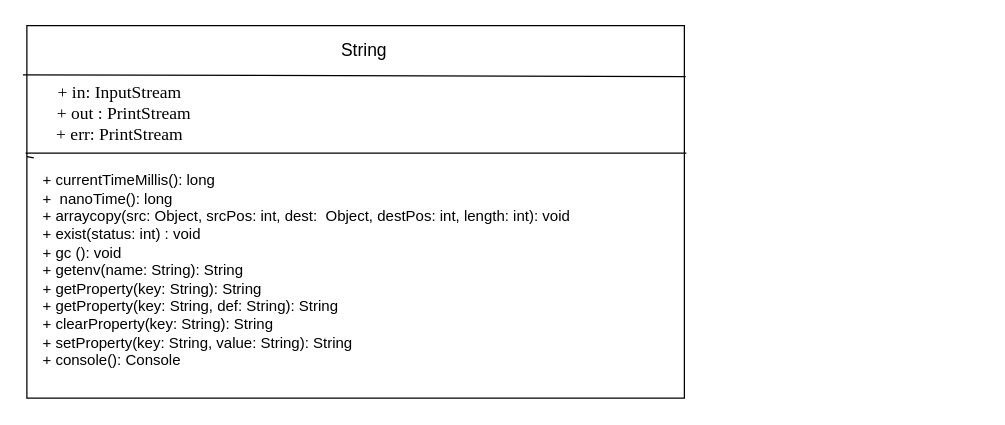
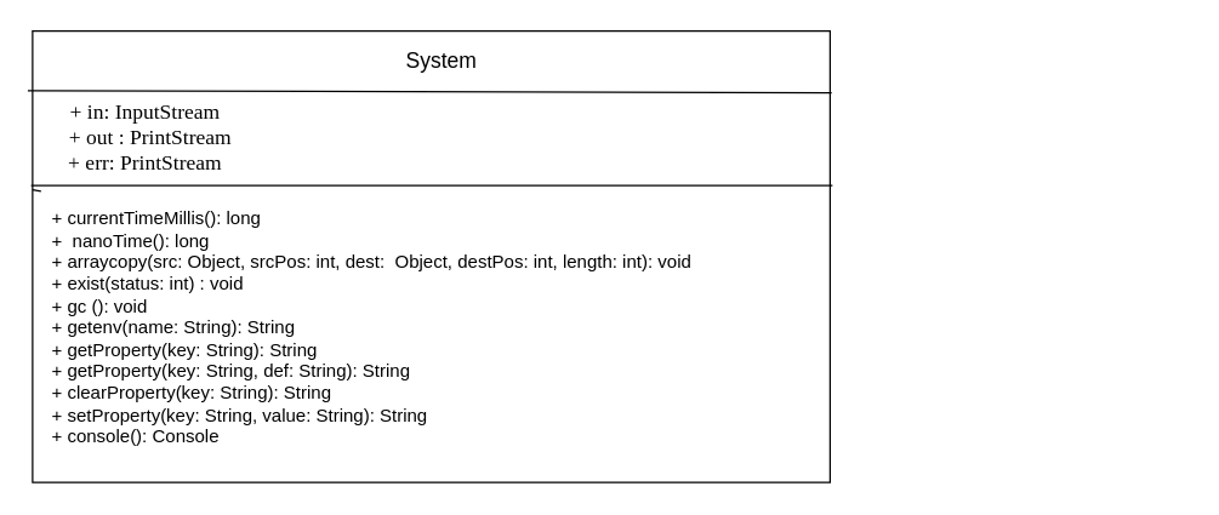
- <mxCell id="5" value="&lt;font style=&quot;font-size: 14px;&quot;&gt;String&lt;/font&gt;" style="text;html=1;align=center;verticalAlign=middle;whiteSpace=wrap;rounded=0;" vertex="1" parent="1"><mxGeometry x="181" y="25" width="220" height="29" as="geometry" /></mxCell>
+ <mxCell id="5" value="&lt;font style=&quot;font-size: 14px;&quot;&gt;System&lt;/font&gt;" style="text;html=1;align=center;verticalAlign=middle;whiteSpace=wrap;rounded=0;" vertex="1" parent="1"><mxGeometry x="181" y="25" width="220" height="29" as="geometry" /></mxCell>
